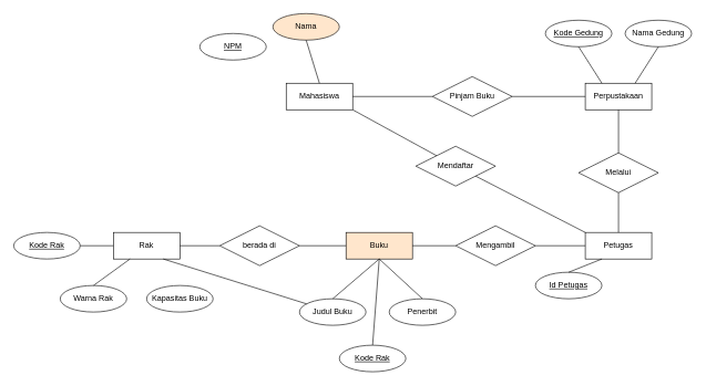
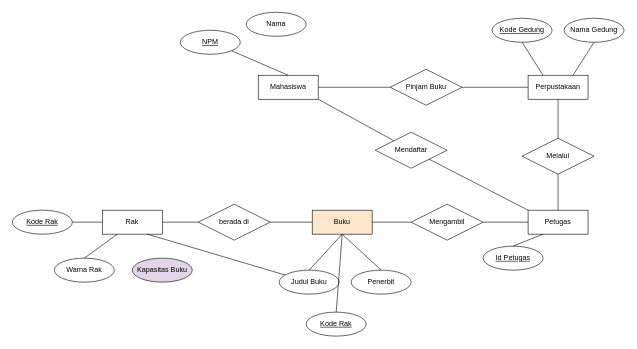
- <mxCell id="5" value="Nama" style="ellipse;whiteSpace=wrap;html=1;align=center;fillColor=#ffe6cc;" vertex="1" parent="1"><mxGeometry x="410" y="20" width="100" height="40" as="geometry" /></mxCell>
+ <mxCell id="5" value="Nama" style="ellipse;whiteSpace=wrap;html=1;align=center;" vertex="1" parent="1"><mxGeometry x="410" y="20" width="100" height="40" as="geometry" /></mxCell>
- <mxCell id="7" value="" style="endArrow=none;html=1;rounded=0;exitX=0.5;exitY=1;exitDx=0;exitDy=0;entryX=0.5;entryY=0;entryDx=0;entryDy=0;" edge="1" parent="1" source="5" target="2"><mxGeometry relative="1" as="geometry"><mxPoint x="490" y="295" as="sourcePoint" /><mxPoint x="650" y="295" as="targetPoint" /></mxGeometry></mxCell>
+ <mxCell id="6" value="" style="endArrow=none;html=1;rounded=0;exitX=1;exitY=1;exitDx=0;exitDy=0;entryX=0.5;entryY=0;entryDx=0;entryDy=0;" edge="1" parent="1" source="4" target="2"><mxGeometry relative="1" as="geometry"><mxPoint x="490" y="295" as="sourcePoint" /><mxPoint x="650" y="295" as="targetPoint" /></mxGeometry></mxCell>
- <mxCell id="39" value="Kapasitas Buku" style="ellipse;whiteSpace=wrap;html=1;align=center;" vertex="1" parent="1"><mxGeometry x="220" y="430" width="100" height="40" as="geometry" /></mxCell>
+ <mxCell id="39" value="Kapasitas Buku" style="ellipse;whiteSpace=wrap;html=1;align=center;fillColor=#e1d5e7;" vertex="1" parent="1"><mxGeometry x="220" y="430" width="100" height="40" as="geometry" /></mxCell>
- <mxCell id="25" value="Judul Buku" style="ellipse;whiteSpace=wrap;html=1;align=center;" vertex="1" parent="1"><mxGeometry x="450" y="450" width="100" height="40" as="geometry" /></mxCell>
+ <mxCell id="25" value="Judul Buku" style="ellipse;whiteSpace=wrap;html=1;align=center;" vertex="1" parent="1"><mxGeometry x="465" y="450" width="100" height="40" as="geometry" /></mxCell>
